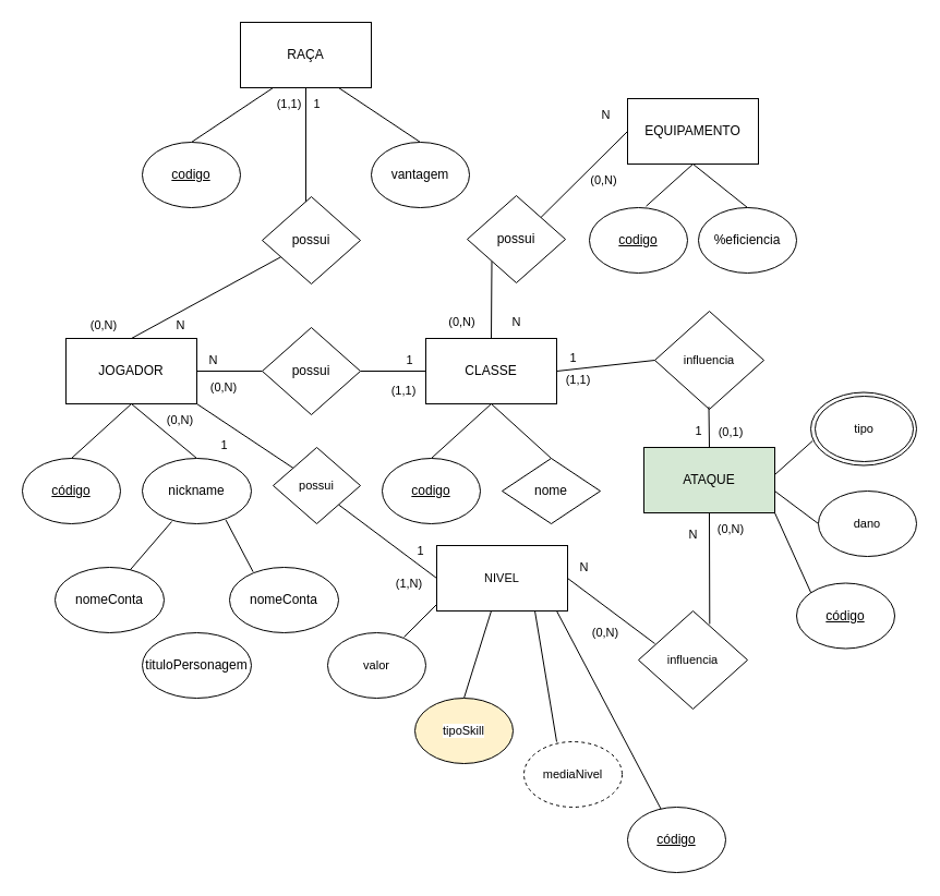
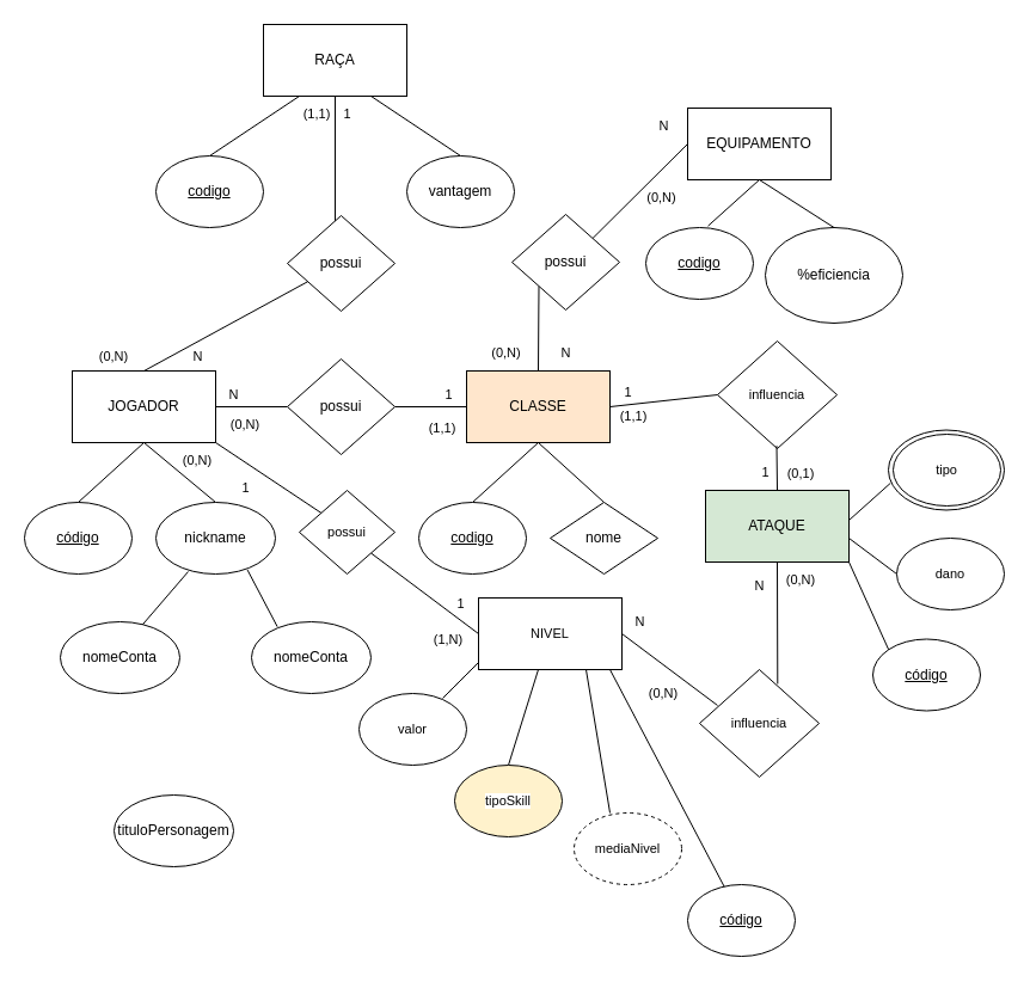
- <mxCell id="48" value="%eficiencia" style="ellipse;whiteSpace=wrap;html=1;" parent="1" vertex="1"><mxGeometry x="640" y="190" width="90" height="60" as="geometry" /></mxCell>
+ <mxCell id="48" value="%eficiencia" style="ellipse;whiteSpace=wrap;html=1;" parent="1" vertex="1"><mxGeometry x="640" y="190" width="115" height="80" as="geometry" /></mxCell>
- <mxCell id="14" value="&lt;font style=&quot;vertical-align: inherit;&quot;&gt;&lt;font style=&quot;vertical-align: inherit;&quot;&gt;CLASSE&lt;/font&gt;&lt;/font&gt;" style="rounded=0;whiteSpace=wrap;html=1;" parent="1" vertex="1"><mxGeometry x="390" y="310" width="120" height="60" as="geometry" /></mxCell>
+ <mxCell id="14" value="&lt;font style=&quot;vertical-align: inherit;&quot;&gt;&lt;font style=&quot;vertical-align: inherit;&quot;&gt;CLASSE&lt;/font&gt;&lt;/font&gt;" style="rounded=0;whiteSpace=wrap;html=1;fillColor=#ffe6cc;" parent="1" vertex="1"><mxGeometry x="390" y="310" width="120" height="60" as="geometry" /></mxCell>
- <mxCell id="66" value="&lt;font style=&quot;vertical-align: inherit;&quot;&gt;&lt;font style=&quot;vertical-align: inherit;&quot;&gt;&lt;font style=&quot;vertical-align: inherit;&quot;&gt;&lt;font style=&quot;vertical-align: inherit;&quot;&gt;tituloPersonagem&lt;/font&gt;&lt;/font&gt;&lt;/font&gt;&lt;/font&gt;" style="ellipse;whiteSpace=wrap;html=1;" vertex="1" parent="1"><mxGeometry x="130" y="580" width="100" height="60" as="geometry" /></mxCell>
+ <mxCell id="66" value="&lt;font style=&quot;vertical-align: inherit;&quot;&gt;&lt;font style=&quot;vertical-align: inherit;&quot;&gt;&lt;font style=&quot;vertical-align: inherit;&quot;&gt;&lt;font style=&quot;vertical-align: inherit;&quot;&gt;tituloPersonagem&lt;/font&gt;&lt;/font&gt;&lt;/font&gt;&lt;/font&gt;" style="ellipse;whiteSpace=wrap;html=1;" vertex="1" parent="1"><mxGeometry x="95" y="665" width="100" height="60" as="geometry" /></mxCell>
